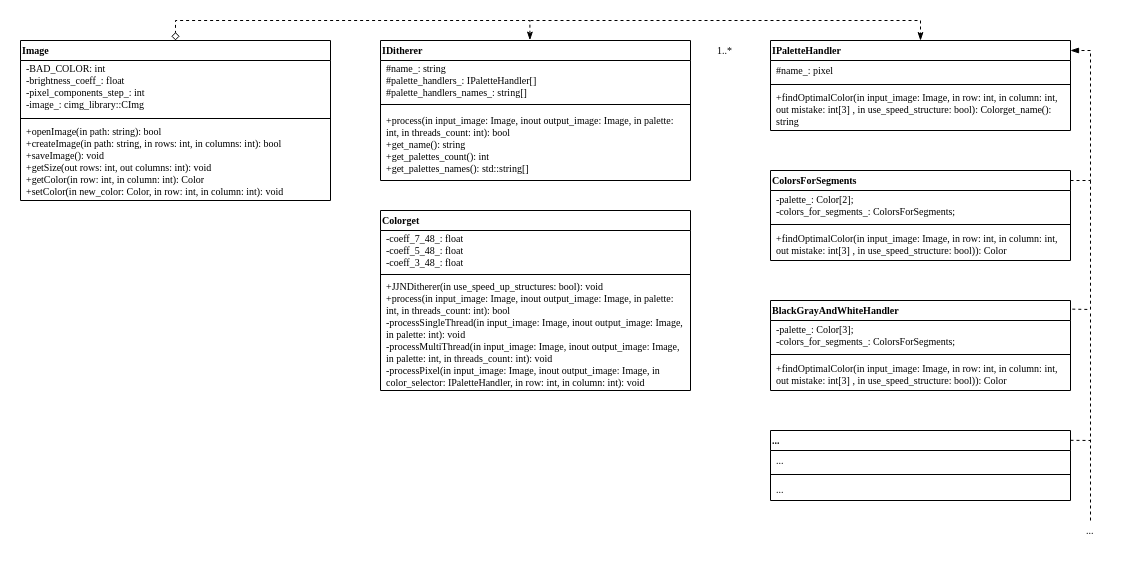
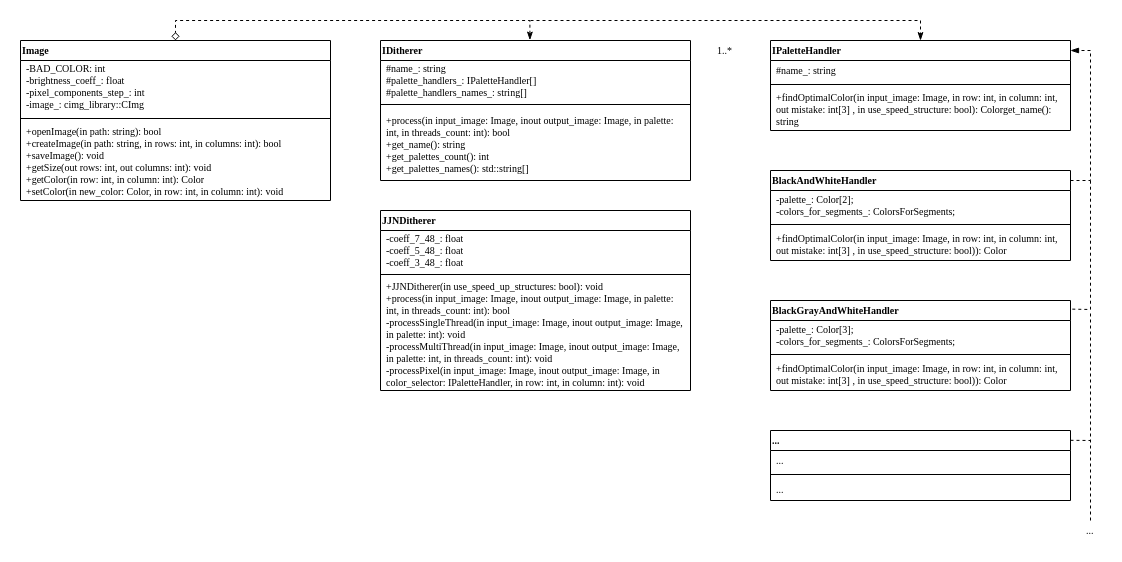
- <mxCell id="7" value="#name_:&amp;nbsp;pixel&amp;nbsp;" style="text;strokeColor=none;fillColor=none;align=left;verticalAlign=middle;spacingLeft=4;spacingRight=4;overflow=hidden;rotatable=0;points=[[0,0.5],[1,0.5]];portConstraint=eastwest;whiteSpace=wrap;html=1;fontFamily=Times New Roman;fontSize=10;" vertex="1" parent="6"><mxGeometry y="20" width="300" height="20" as="geometry" /></mxCell>
+ <mxCell id="7" value="#name_:&amp;nbsp;string&amp;nbsp;" style="text;strokeColor=none;fillColor=none;align=left;verticalAlign=middle;spacingLeft=4;spacingRight=4;overflow=hidden;rotatable=0;points=[[0,0.5],[1,0.5]];portConstraint=eastwest;whiteSpace=wrap;html=1;fontFamily=Times New Roman;fontSize=10;" vertex="1" parent="6"><mxGeometry y="20" width="300" height="20" as="geometry" /></mxCell>
- <mxCell id="10" value="ColorsForSegments" style="swimlane;align=left;verticalAlign=middle;childLayout=stackLayout;horizontal=1;startSize=20;horizontalStack=0;resizeParent=1;resizeParentMax=0;resizeLast=0;collapsible=1;marginBottom=0;whiteSpace=wrap;html=1;fontFamily=Times New Roman;fontSize=10;" vertex="1" parent="1"><mxGeometry x="770" y="170" width="300" height="90" as="geometry" /></mxCell>
+ <mxCell id="10" value="BlackAndWhiteHandler" style="swimlane;align=left;verticalAlign=middle;childLayout=stackLayout;horizontal=1;startSize=20;horizontalStack=0;resizeParent=1;resizeParentMax=0;resizeLast=0;collapsible=1;marginBottom=0;whiteSpace=wrap;html=1;fontFamily=Times New Roman;fontSize=10;" vertex="1" parent="1"><mxGeometry x="770" y="170" width="300" height="90" as="geometry" /></mxCell>
- <mxCell id="31" value="Colorget" style="swimlane;align=left;verticalAlign=middle;childLayout=stackLayout;horizontal=1;startSize=20;horizontalStack=0;resizeParent=1;resizeParentMax=0;resizeLast=0;collapsible=1;marginBottom=0;whiteSpace=wrap;html=1;fontFamily=Times New Roman;fontSize=10;" vertex="1" parent="1"><mxGeometry x="380" y="210" width="310" height="180" as="geometry" /></mxCell>
+ <mxCell id="31" value="JJNDitherer" style="swimlane;align=left;verticalAlign=middle;childLayout=stackLayout;horizontal=1;startSize=20;horizontalStack=0;resizeParent=1;resizeParentMax=0;resizeLast=0;collapsible=1;marginBottom=0;whiteSpace=wrap;html=1;fontFamily=Times New Roman;fontSize=10;" vertex="1" parent="1"><mxGeometry x="380" y="210" width="310" height="180" as="geometry" /></mxCell>
